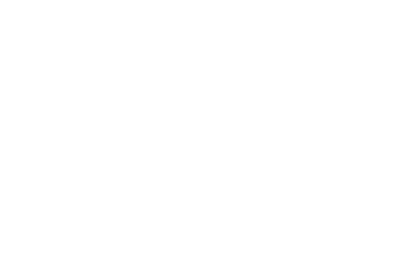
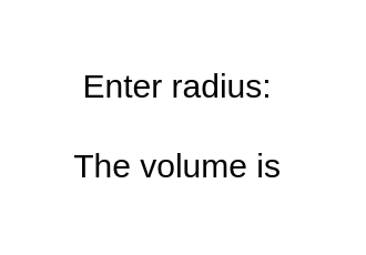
+ <mxCell id="2" value="Enter radius:&amp;nbsp;&lt;br&gt;&lt;br&gt;The volume is&amp;nbsp;" style="text;html=1;align=center;verticalAlign=middle;resizable=0;points=[];autosize=1;strokeColor=none;fillColor=none;" vertex="1" parent="1"><mxGeometry x="20" y="20" width="90" height="50" as="geometry" /></mxCell>
